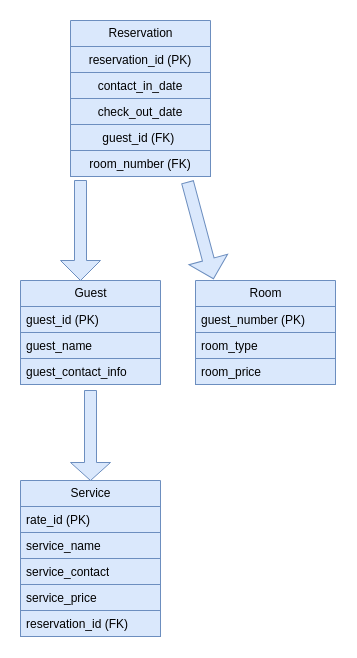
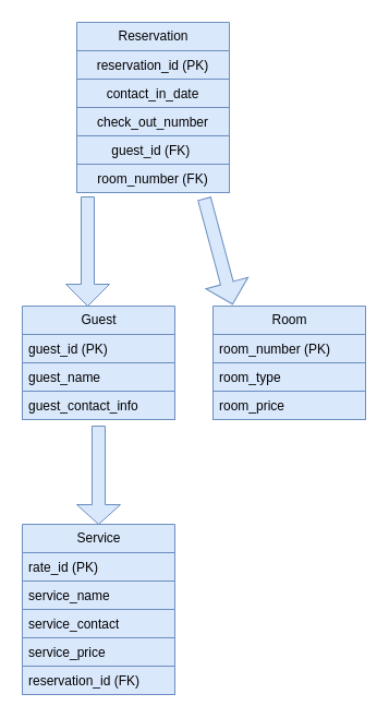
- <mxCell id="5" value="check_out_date" style="text;strokeColor=#6c8ebf;fillColor=#dae8fc;align=center;verticalAlign=top;spacingLeft=4;spacingRight=4;overflow=hidden;rotatable=0;points=[[0,0.5],[1,0.5]];portConstraint=eastwest;whiteSpace=wrap;html=1;" parent="2" vertex="1"><mxGeometry y="78" width="140" height="26" as="geometry" /></mxCell>
+ <mxCell id="5" value="check_out_number" style="text;strokeColor=#6c8ebf;fillColor=#dae8fc;align=center;verticalAlign=top;spacingLeft=4;spacingRight=4;overflow=hidden;rotatable=0;points=[[0,0.5],[1,0.5]];portConstraint=eastwest;whiteSpace=wrap;html=1;" parent="2" vertex="1"><mxGeometry y="78" width="140" height="26" as="geometry" /></mxCell>
- <mxCell id="14" value="guest_number (PK)" style="text;strokeColor=#6c8ebf;fillColor=#dae8fc;align=left;verticalAlign=top;spacingLeft=4;spacingRight=4;overflow=hidden;rotatable=0;points=[[0,0.5],[1,0.5]];portConstraint=eastwest;whiteSpace=wrap;html=1;" parent="13" vertex="1"><mxGeometry y="26" width="140" height="26" as="geometry" /></mxCell>
+ <mxCell id="14" value="room_number (PK)" style="text;strokeColor=#6c8ebf;fillColor=#dae8fc;align=left;verticalAlign=top;spacingLeft=4;spacingRight=4;overflow=hidden;rotatable=0;points=[[0,0.5],[1,0.5]];portConstraint=eastwest;whiteSpace=wrap;html=1;" parent="13" vertex="1"><mxGeometry y="26" width="140" height="26" as="geometry" /></mxCell>
